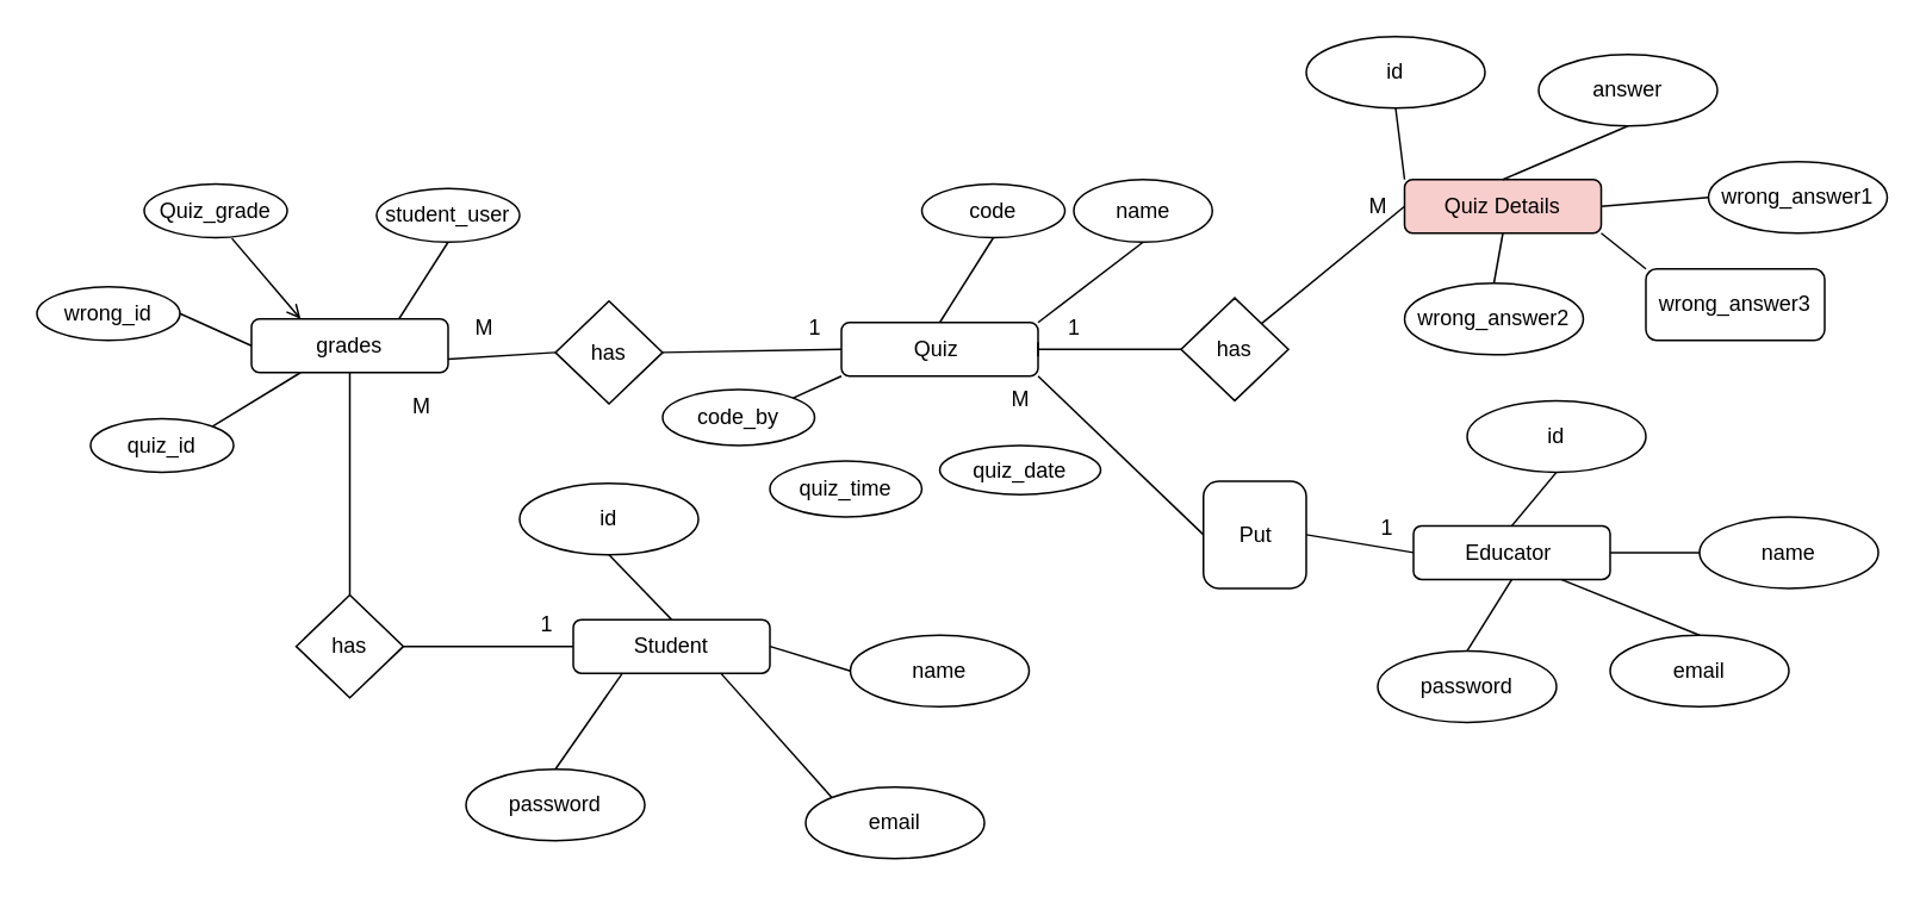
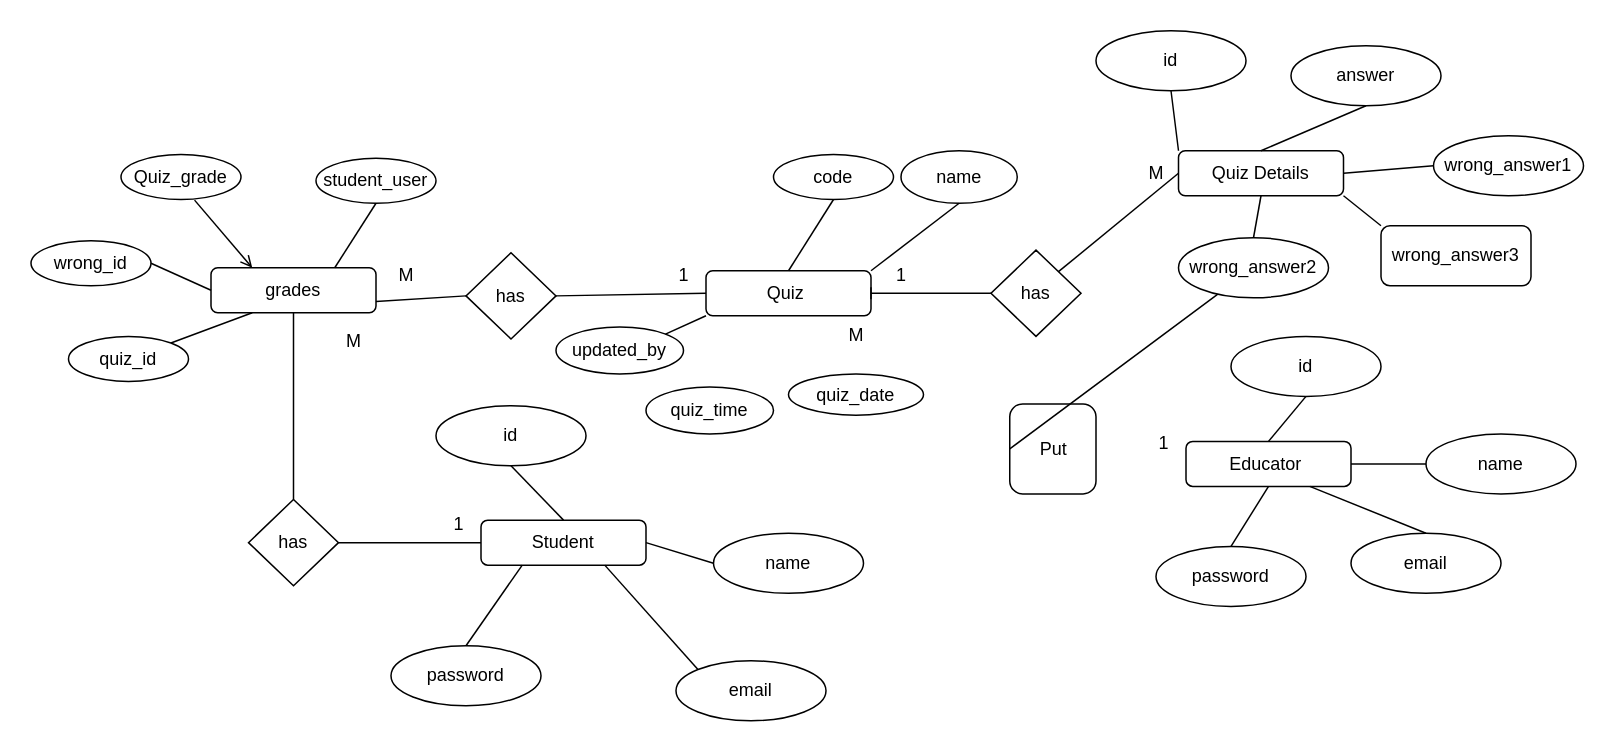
- <mxCell id="5" value="Quiz Details" style="rounded=1;whiteSpace=wrap;html=1;fillColor=#f8cecc;" vertex="1" parent="1"><mxGeometry x="785" y="100" width="110" height="30" as="geometry" /></mxCell>
+ <mxCell id="5" value="Quiz Details" style="rounded=1;whiteSpace=wrap;html=1;" vertex="1" parent="1"><mxGeometry x="785" y="100" width="110" height="30" as="geometry" /></mxCell>
- <mxCell id="49" value="code_by" style="ellipse;whiteSpace=wrap;html=1;" vertex="1" parent="1"><mxGeometry x="370" y="217.5" width="85" height="31.25" as="geometry" /></mxCell>
+ <mxCell id="49" value="updated_by" style="ellipse;whiteSpace=wrap;html=1;" vertex="1" parent="1"><mxGeometry x="370" y="217.5" width="85" height="31.25" as="geometry" /></mxCell>
- <mxCell id="53" value="quiz_id" style="ellipse;whiteSpace=wrap;html=1;" vertex="1" parent="1"><mxGeometry x="50" y="233.75" width="80" height="30" as="geometry" /></mxCell>
+ <mxCell id="53" value="quiz_id" style="ellipse;whiteSpace=wrap;html=1;" vertex="1" parent="1"><mxGeometry x="45" y="223.75" width="80" height="30" as="geometry" /></mxCell>
- <mxCell id="19" value="" style="endArrow=none;html=1;rounded=0;exitX=0.5;exitY=0;exitDx=0;exitDy=0;entryX=1;entryY=1;entryDx=0;entryDy=0;" edge="1" parent="1" source="18" target="4"><mxGeometry width="50" height="50" relative="1" as="geometry"><mxPoint x="570" y="290" as="sourcePoint" /><mxPoint x="620" y="240" as="targetPoint" /></mxGeometry></mxCell>
+ <mxCell id="19" value="" style="endArrow=none;html=1;rounded=0;exitX=0.5;exitY=0;exitDx=0;exitDy=0;" edge="1" parent="1" source="18" target="29"><mxGeometry width="50" height="50" relative="1" as="geometry"><mxPoint x="570" y="290" as="sourcePoint" /><mxPoint x="620" y="240" as="targetPoint" /></mxGeometry></mxCell>
- <mxCell id="17" value="" style="endArrow=none;html=1;rounded=0;exitX=0;exitY=0.5;exitDx=0;exitDy=0;entryX=0.5;entryY=1;entryDx=0;entryDy=0;" edge="1" parent="1" source="2" target="18"><mxGeometry width="50" height="50" relative="1" as="geometry"><mxPoint x="791.25" y="308.25" as="sourcePoint" /><mxPoint x="720" y="308.25" as="targetPoint" /></mxGeometry></mxCell>
